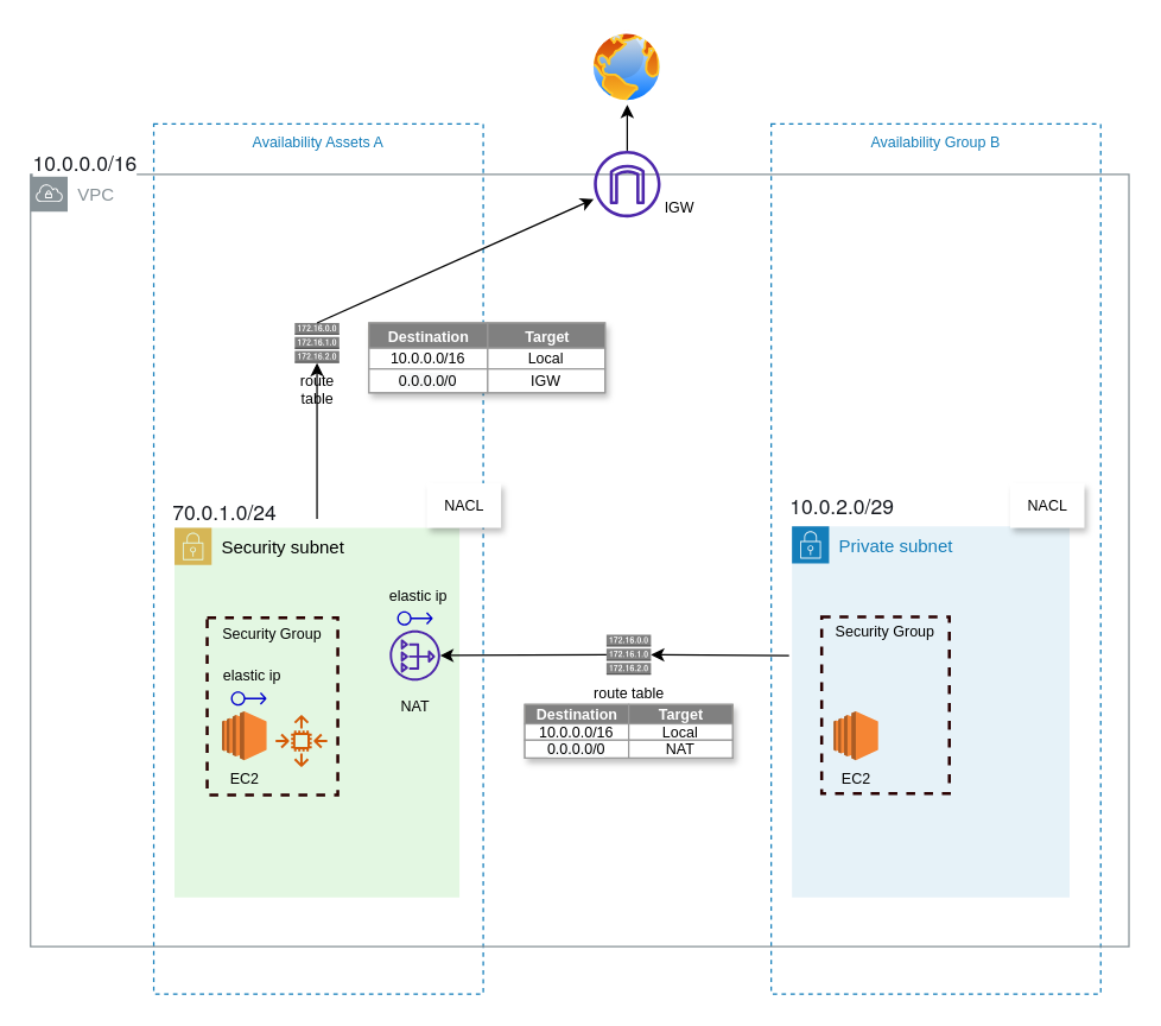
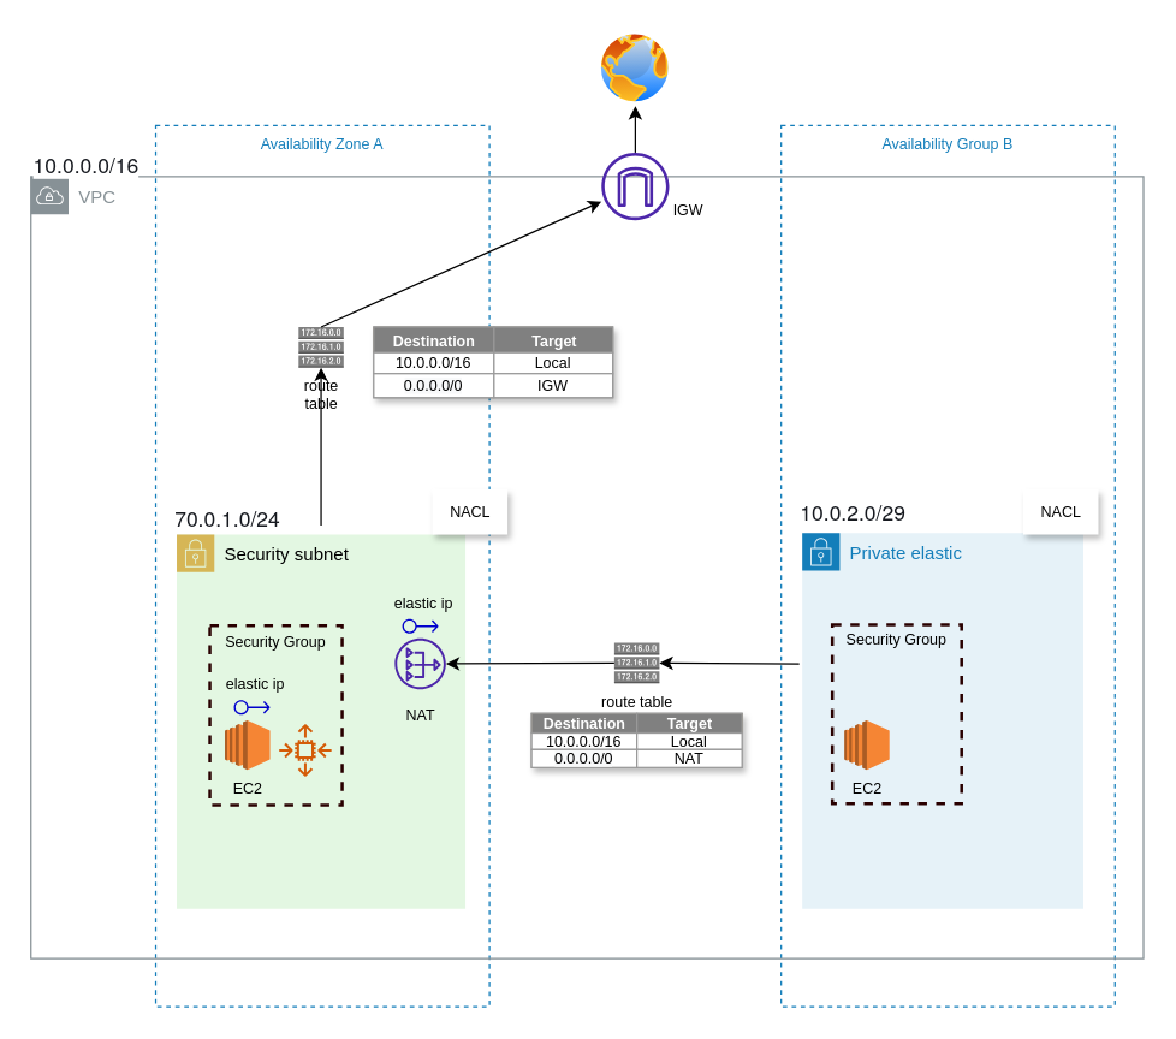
- <mxCell id="2" value="Availability Assets A" style="fillColor=none;strokeColor=#147EBA;dashed=1;verticalAlign=top;fontStyle=0;fontColor=#147EBA;shadow=0;fillStyle=solid;fontSize=10;" parent="1" vertex="1"><mxGeometry x="103" y="83" width="222" height="586" as="geometry" /></mxCell>
+ <mxCell id="2" value="Availability Zone A" style="fillColor=none;strokeColor=#147EBA;dashed=1;verticalAlign=top;fontStyle=0;fontColor=#147EBA;shadow=0;fillStyle=solid;fontSize=10;" parent="1" vertex="1"><mxGeometry x="103" y="83" width="222" height="586" as="geometry" /></mxCell>
- <mxCell id="36" value="Private subnet" style="points=[[0,0],[0.25,0],[0.5,0],[0.75,0],[1,0],[1,0.25],[1,0.5],[1,0.75],[1,1],[0.75,1],[0.5,1],[0.25,1],[0,1],[0,0.75],[0,0.5],[0,0.25]];outlineConnect=0;gradientColor=none;html=1;whiteSpace=wrap;fontSize=12;fontStyle=0;container=1;pointerEvents=0;collapsible=0;recursiveResize=0;shape=mxgraph.aws4.group;grIcon=mxgraph.aws4.group_security_group;grStroke=0;strokeColor=#147EBA;fillColor=#E6F2F8;verticalAlign=top;align=left;spacingLeft=30;fontColor=#147EBA;dashed=0;" parent="1" vertex="1"><mxGeometry x="533" y="354" width="187" height="250" as="geometry" /></mxCell>
+ <mxCell id="36" value="Private elastic" style="points=[[0,0],[0.25,0],[0.5,0],[0.75,0],[1,0],[1,0.25],[1,0.5],[1,0.75],[1,1],[0.75,1],[0.5,1],[0.25,1],[0,1],[0,0.75],[0,0.5],[0,0.25]];outlineConnect=0;gradientColor=none;html=1;whiteSpace=wrap;fontSize=12;fontStyle=0;container=1;pointerEvents=0;collapsible=0;recursiveResize=0;shape=mxgraph.aws4.group;grIcon=mxgraph.aws4.group_security_group;grStroke=0;strokeColor=#147EBA;fillColor=#E6F2F8;verticalAlign=top;align=left;spacingLeft=30;fontColor=#147EBA;dashed=0;" parent="1" vertex="1"><mxGeometry x="533" y="354" width="187" height="250" as="geometry" /></mxCell>
